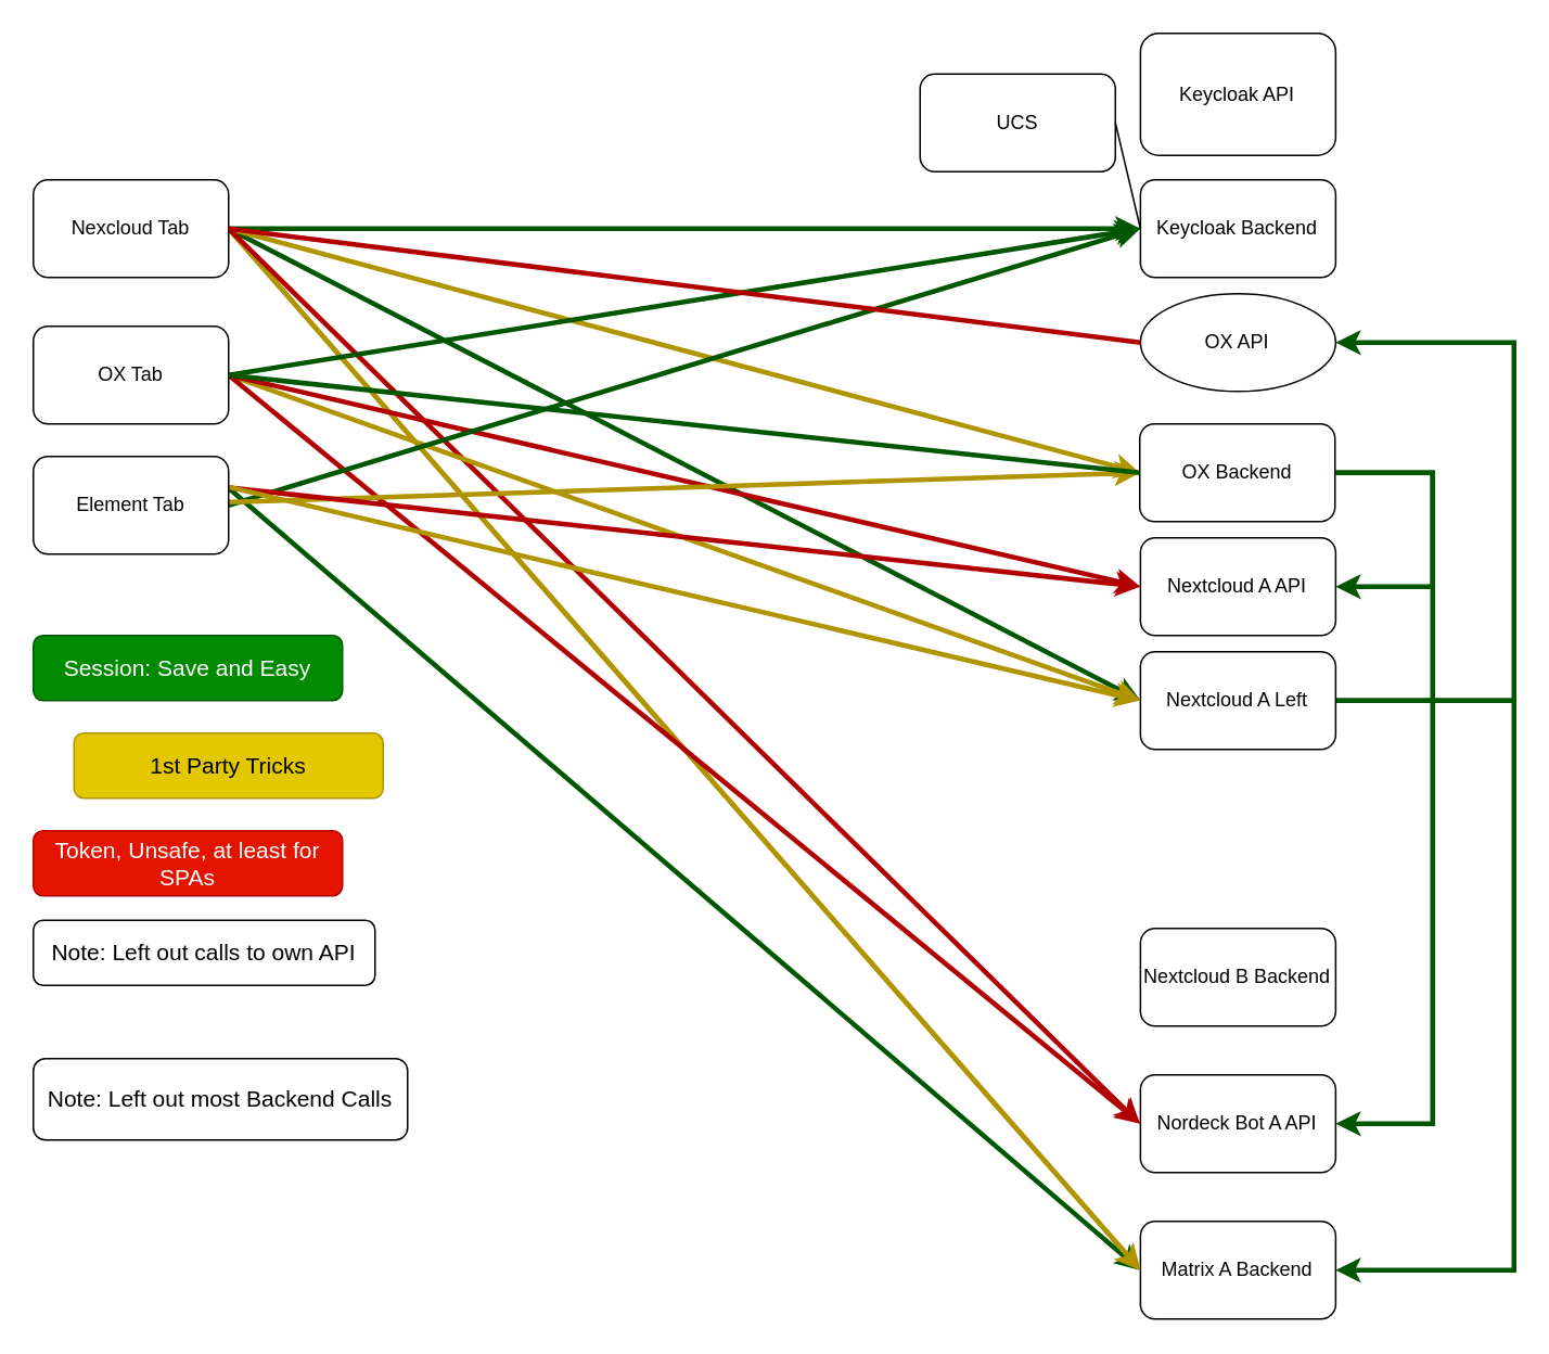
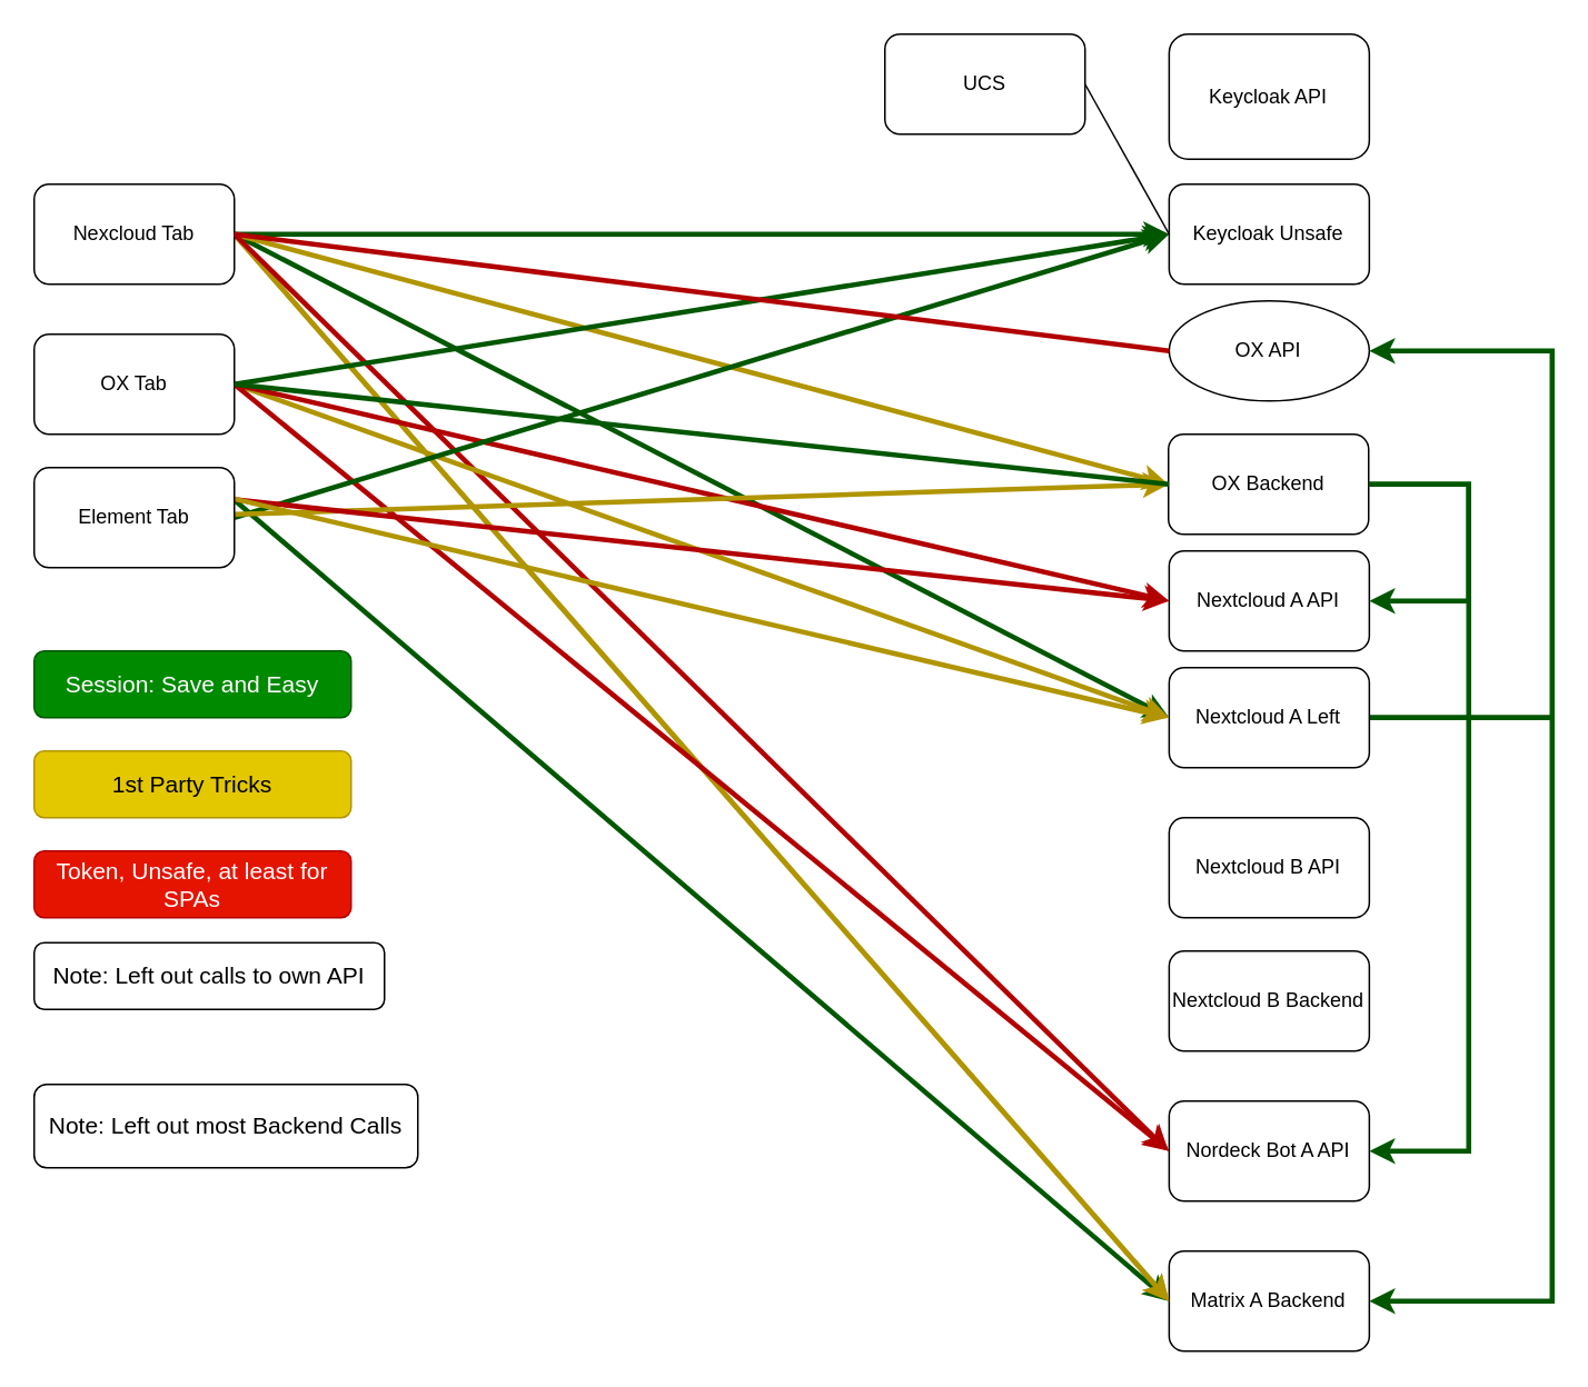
- <mxCell id="3" value="UCS" style="rounded=1;whiteSpace=wrap;html=1;" vertex="1" parent="1"><mxGeometry x="565" y="45" width="120" height="60" as="geometry" /></mxCell>
+ <mxCell id="3" value="UCS" style="rounded=1;whiteSpace=wrap;html=1;" vertex="1" parent="1"><mxGeometry x="530" y="20" width="120" height="60" as="geometry" /></mxCell>
- <mxCell id="10" value="Keycloak Backend" style="rounded=1;whiteSpace=wrap;html=1;" vertex="1" parent="1"><mxGeometry x="700.41" y="110" width="120" height="60" as="geometry" /></mxCell>
+ <mxCell id="10" value="Keycloak Unsafe" style="rounded=1;whiteSpace=wrap;html=1;" vertex="1" parent="1"><mxGeometry x="700.41" y="110" width="120" height="60" as="geometry" /></mxCell>
- <mxCell id="39" value="1st Party Tricks" style="rounded=1;whiteSpace=wrap;html=1;fontSize=14;fillColor=#e3c800;fontColor=#000000;strokeColor=#B09500;" vertex="1" parent="1"><mxGeometry x="45" y="450" width="190" height="40" as="geometry" /></mxCell>
+ <mxCell id="39" value="1st Party Tricks" style="rounded=1;whiteSpace=wrap;html=1;fontSize=14;fillColor=#e3c800;fontColor=#000000;strokeColor=#B09500;" vertex="1" parent="1"><mxGeometry x="20" y="450" width="190" height="40" as="geometry" /></mxCell>
+ <mxCell id="7" value="Nextcloud B API" style="rounded=1;whiteSpace=wrap;html=1;" vertex="1" parent="1"><mxGeometry x="700.41" y="490" width="120" height="60" as="geometry" /></mxCell>
